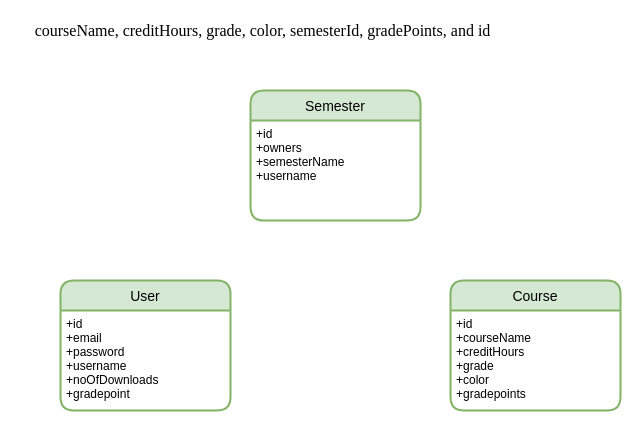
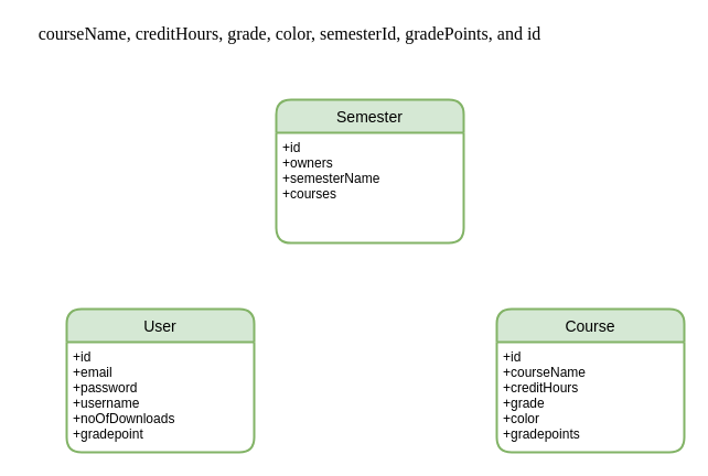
- <mxCell id="5" value="+id&#10;+owners&#10;+semesterName&#10;+username" style="align=left;strokeColor=none;fillColor=none;spacingLeft=4;fontSize=12;verticalAlign=top;resizable=0;rotatable=0;part=1;" vertex="1" parent="4"><mxGeometry y="30" width="170" height="100" as="geometry" /></mxCell>
+ <mxCell id="5" value="+id&#10;+owners&#10;+semesterName&#10;+courses" style="align=left;strokeColor=none;fillColor=none;spacingLeft=4;fontSize=12;verticalAlign=top;resizable=0;rotatable=0;part=1;" vertex="1" parent="4"><mxGeometry y="30" width="170" height="100" as="geometry" /></mxCell>
